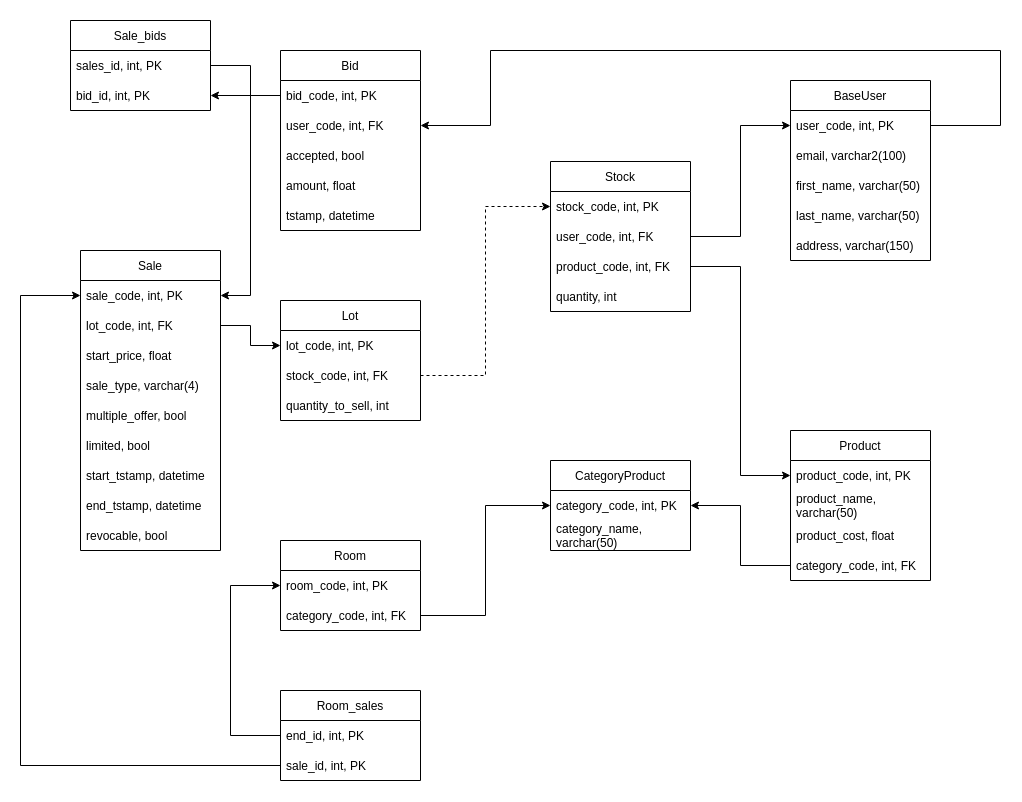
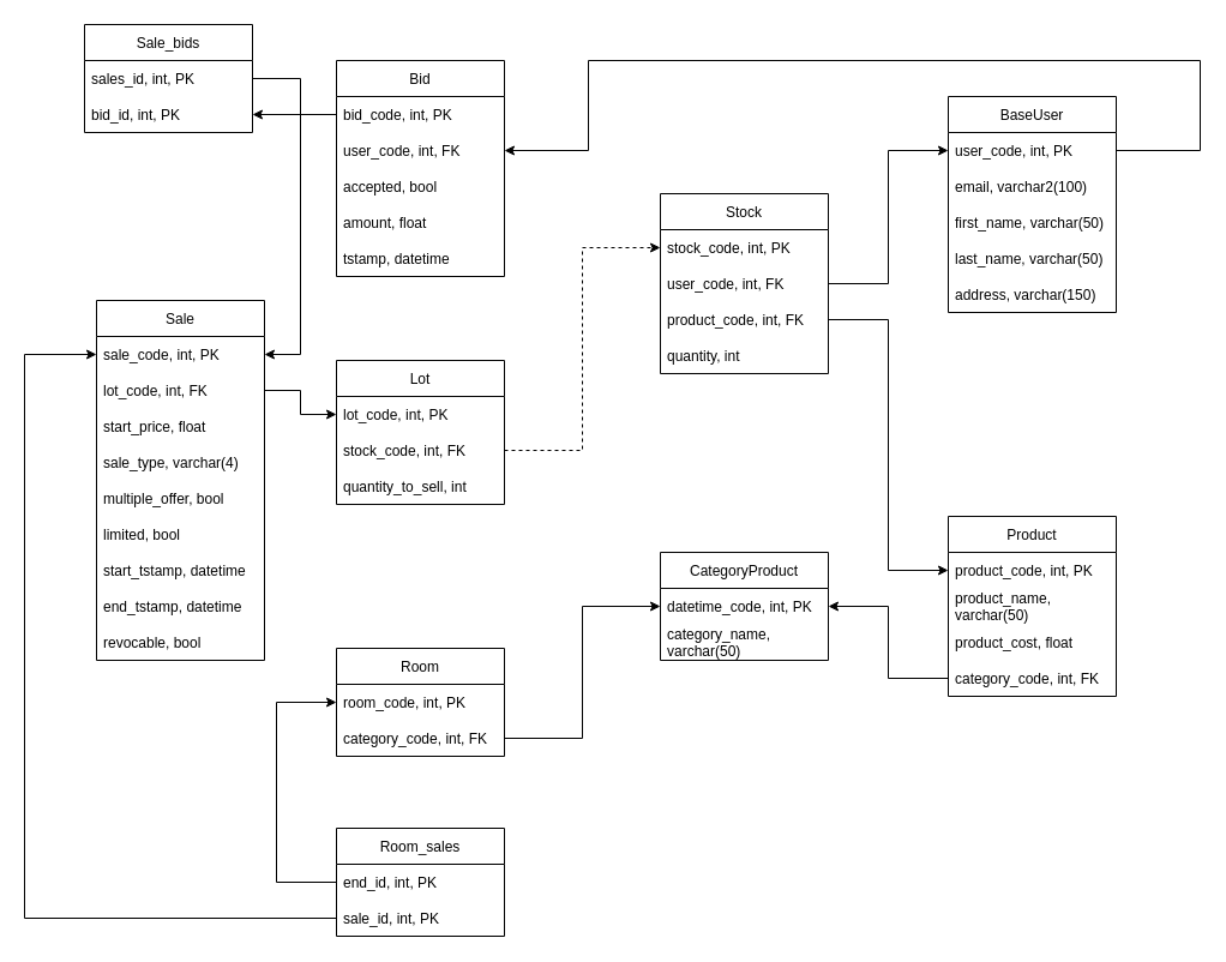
- <mxCell id="14" value="category_code, int, PK" style="text;strokeColor=none;fillColor=none;align=left;verticalAlign=middle;spacingLeft=4;spacingRight=4;overflow=hidden;points=[[0,0.5],[1,0.5]];portConstraint=eastwest;rotatable=0;" parent="13" vertex="1"><mxGeometry y="30" width="140" height="30" as="geometry" /></mxCell>
+ <mxCell id="14" value="datetime_code, int, PK" style="text;strokeColor=none;fillColor=none;align=left;verticalAlign=middle;spacingLeft=4;spacingRight=4;overflow=hidden;points=[[0,0.5],[1,0.5]];portConstraint=eastwest;rotatable=0;" parent="13" vertex="1"><mxGeometry y="30" width="140" height="30" as="geometry" /></mxCell>
